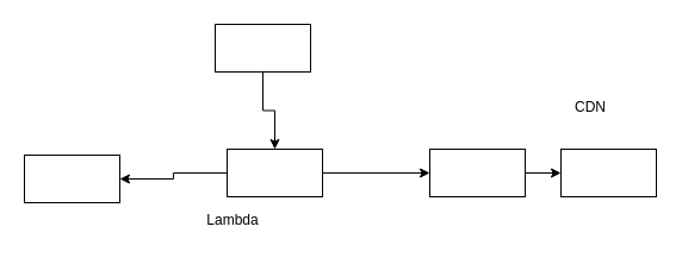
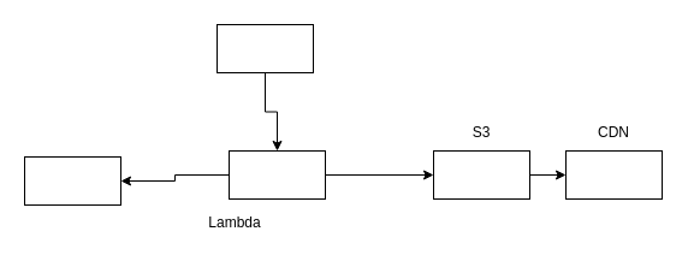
- <mxCell id="9" value="CDN" style="text;html=1;align=center;verticalAlign=middle;whiteSpace=wrap;rounded=0;" vertex="1" parent="1"><mxGeometry x="455" y="75" width="80" height="30" as="geometry" /></mxCell>
+ <mxCell id="9" value="CDN" style="text;html=1;align=center;verticalAlign=middle;whiteSpace=wrap;rounded=0;" vertex="1" parent="1"><mxGeometry x="470" y="95" width="80" height="30" as="geometry" /></mxCell>
+ <mxCell id="7" value="S3" style="text;html=1;align=center;verticalAlign=middle;whiteSpace=wrap;rounded=0;" vertex="1" parent="1"><mxGeometry x="360" y="95" width="80" height="30" as="geometry" /></mxCell>
